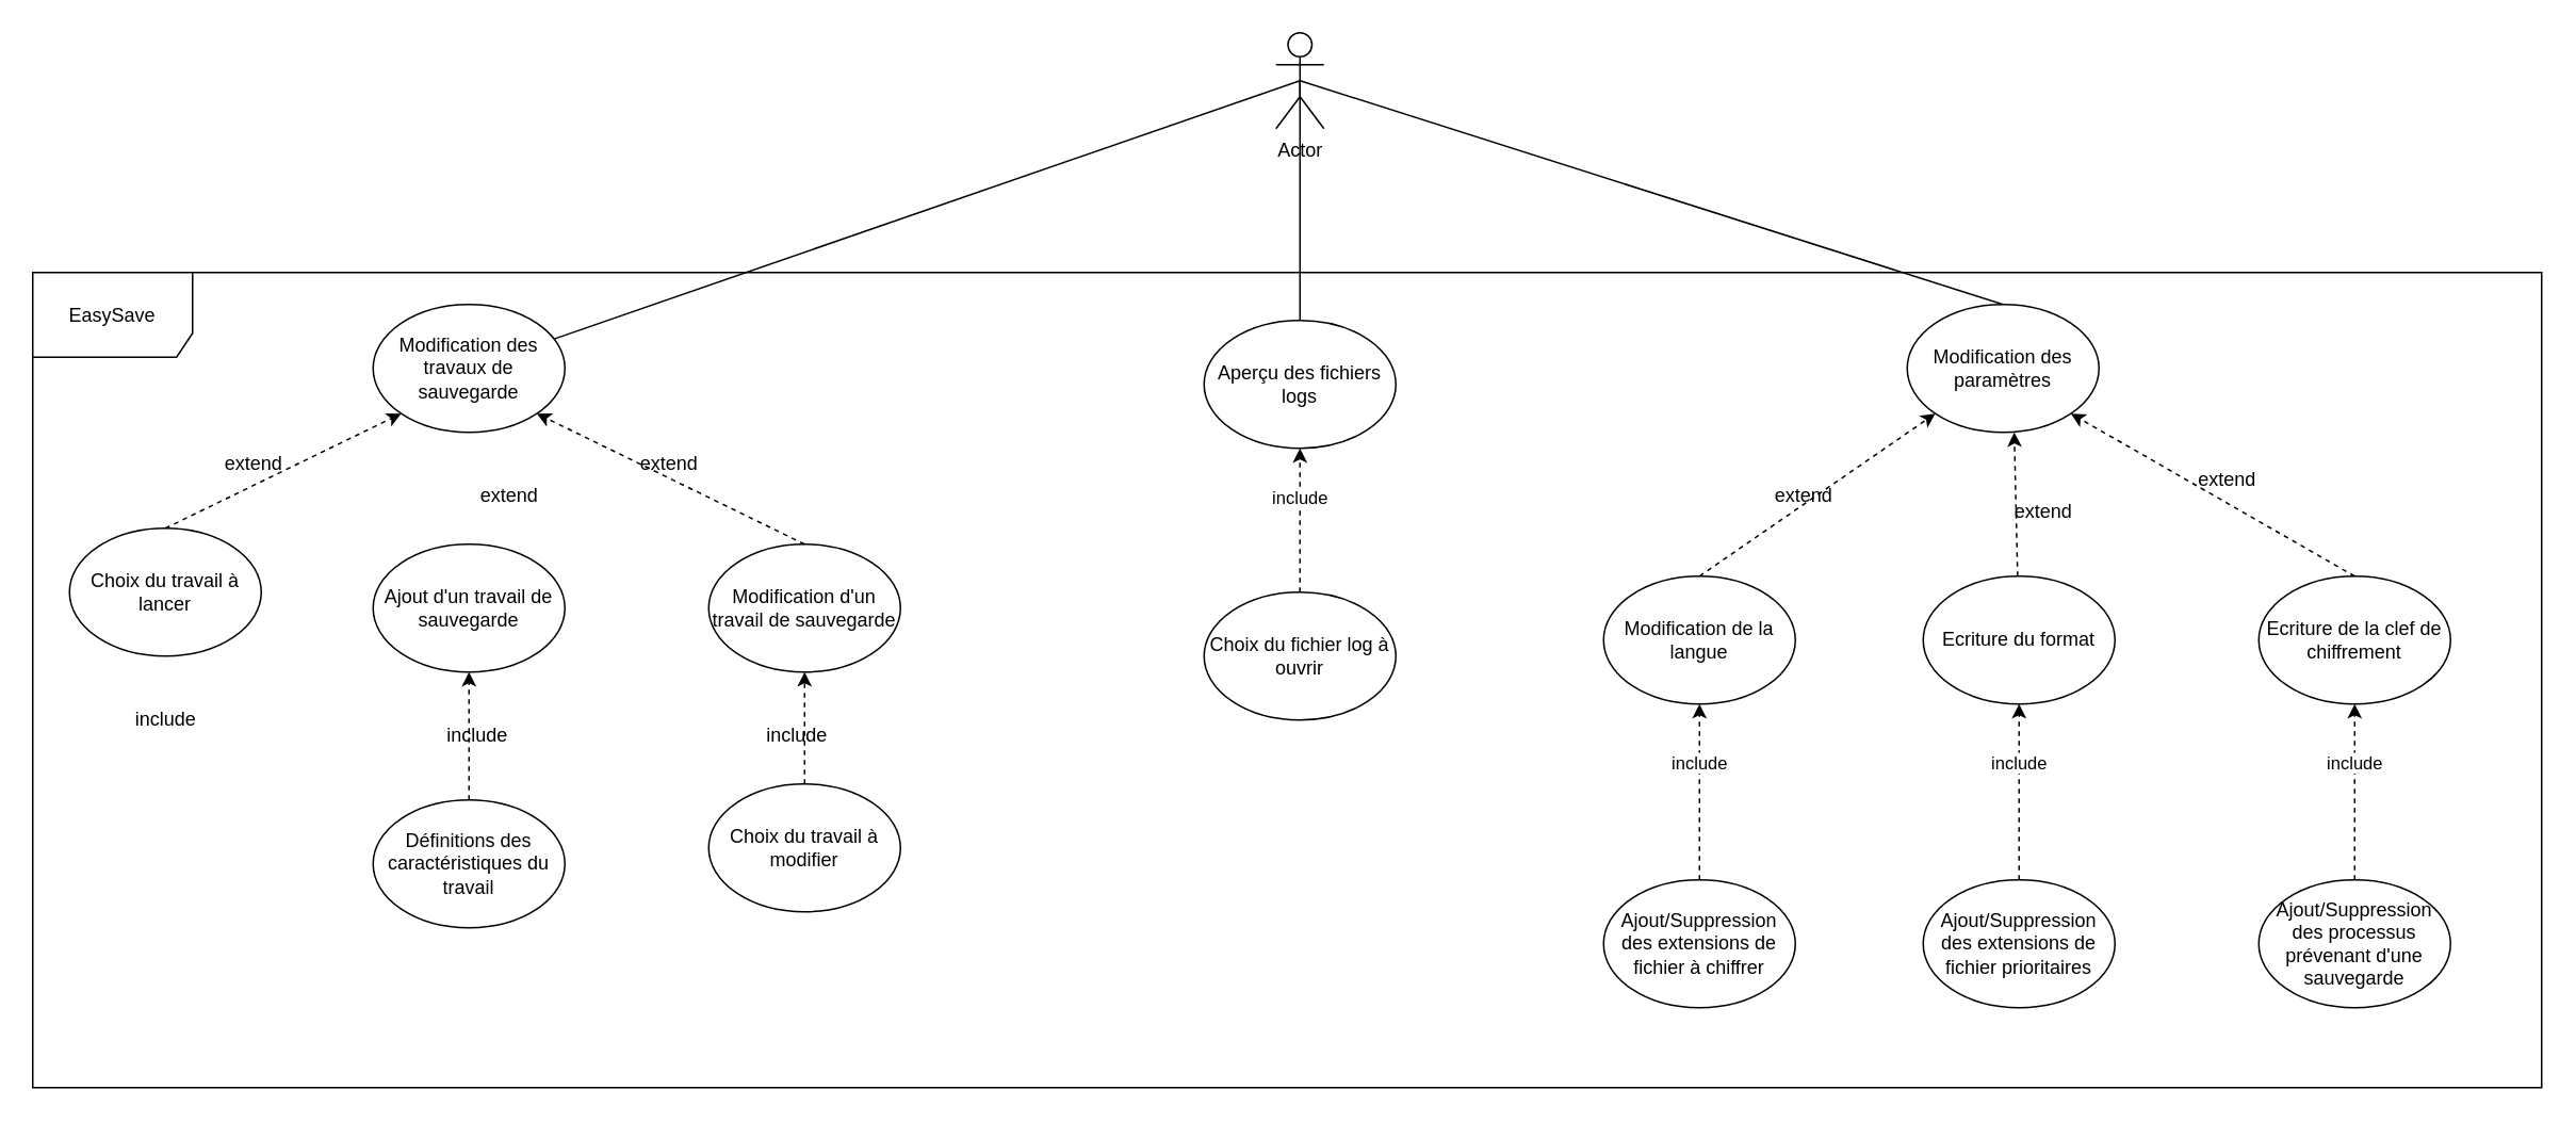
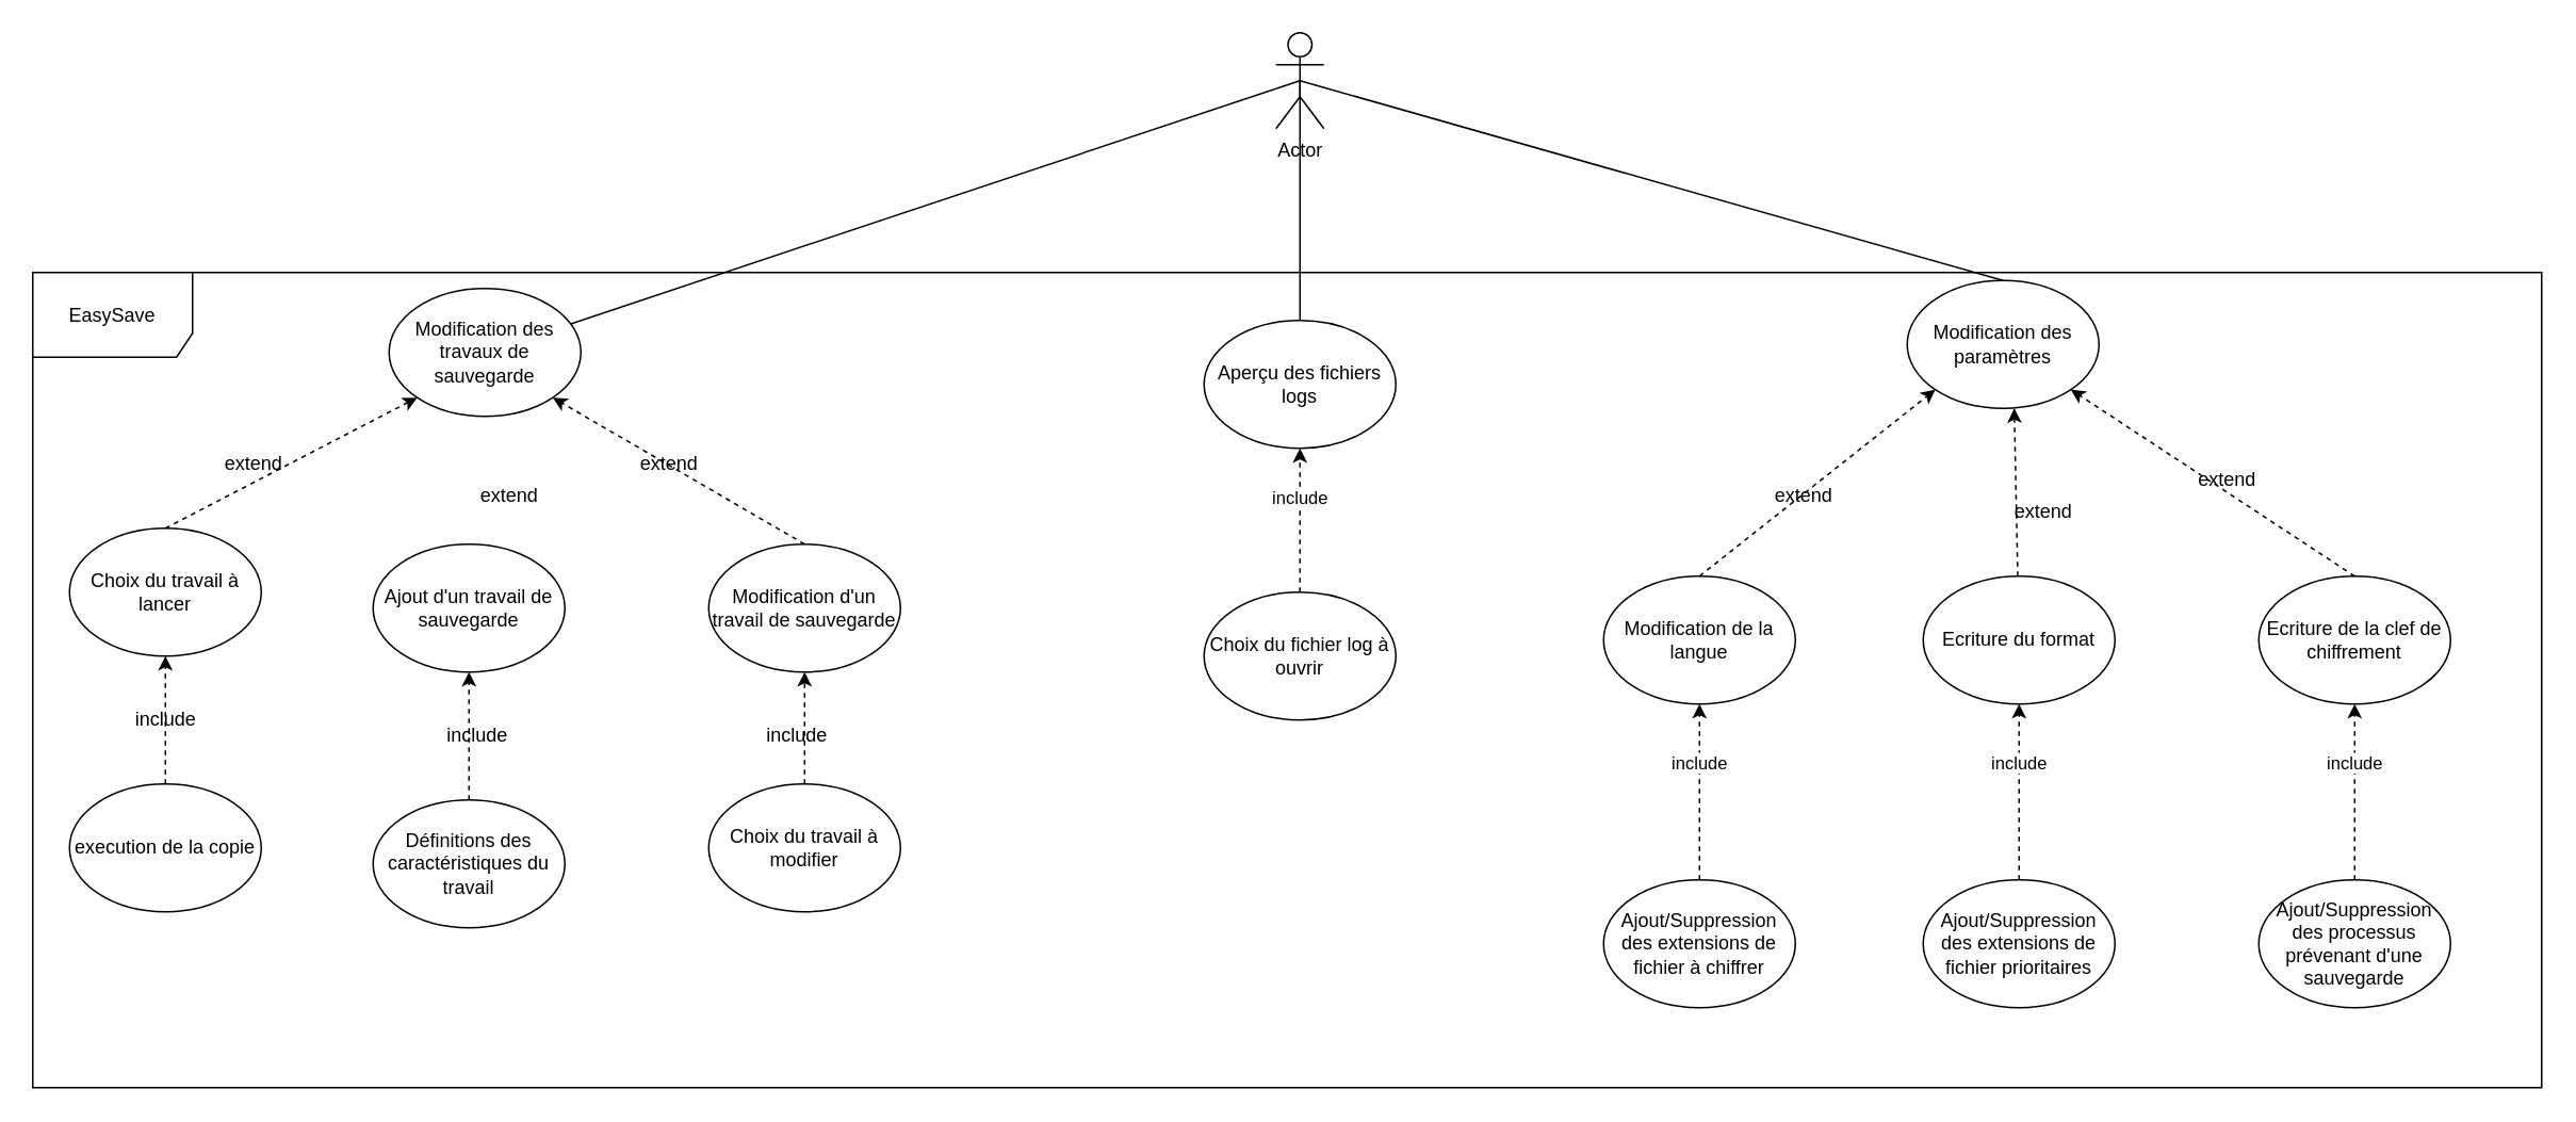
- <mxCell id="6" value="Modification des travaux de sauvegarde" style="ellipse;whiteSpace=wrap;html=1;" parent="1" vertex="1"><mxGeometry x="233" y="190" width="120" height="80" as="geometry" /></mxCell>
+ <mxCell id="6" value="Modification des travaux de sauvegarde" style="ellipse;whiteSpace=wrap;html=1;" parent="1" vertex="1"><mxGeometry x="243" y="180" width="120" height="80" as="geometry" /></mxCell>
- <mxCell id="4" value="Modification des paramètres" style="ellipse;whiteSpace=wrap;html=1;" parent="1" vertex="1"><mxGeometry x="1193" y="190" width="120" height="80" as="geometry" /></mxCell>
+ <mxCell id="4" value="Modification des paramètres" style="ellipse;whiteSpace=wrap;html=1;" parent="1" vertex="1"><mxGeometry x="1193" y="175" width="120" height="80" as="geometry" /></mxCell>
+ <mxCell id="25" value="" style="html=1;labelBackgroundColor=#ffffff;startArrow=none;startFill=0;startSize=6;endArrow=classic;endFill=1;endSize=6;jettySize=auto;orthogonalLoop=1;strokeWidth=1;dashed=1;fontSize=14;entryX=0.5;entryY=1;entryDx=0;entryDy=0;exitX=0.5;exitY=0;exitDx=0;exitDy=0;" edge="1" parent="1" source="10" target="8"><mxGeometry width="60" height="60" relative="1" as="geometry"><mxPoint x="43" y="470" as="sourcePoint" /><mxPoint x="103" y="410" as="targetPoint" /></mxGeometry></mxCell>
+ <mxCell id="10" value="execution de la copie" style="ellipse;whiteSpace=wrap;html=1;" parent="1" vertex="1"><mxGeometry x="43" y="490" width="120" height="80" as="geometry" /></mxCell>
